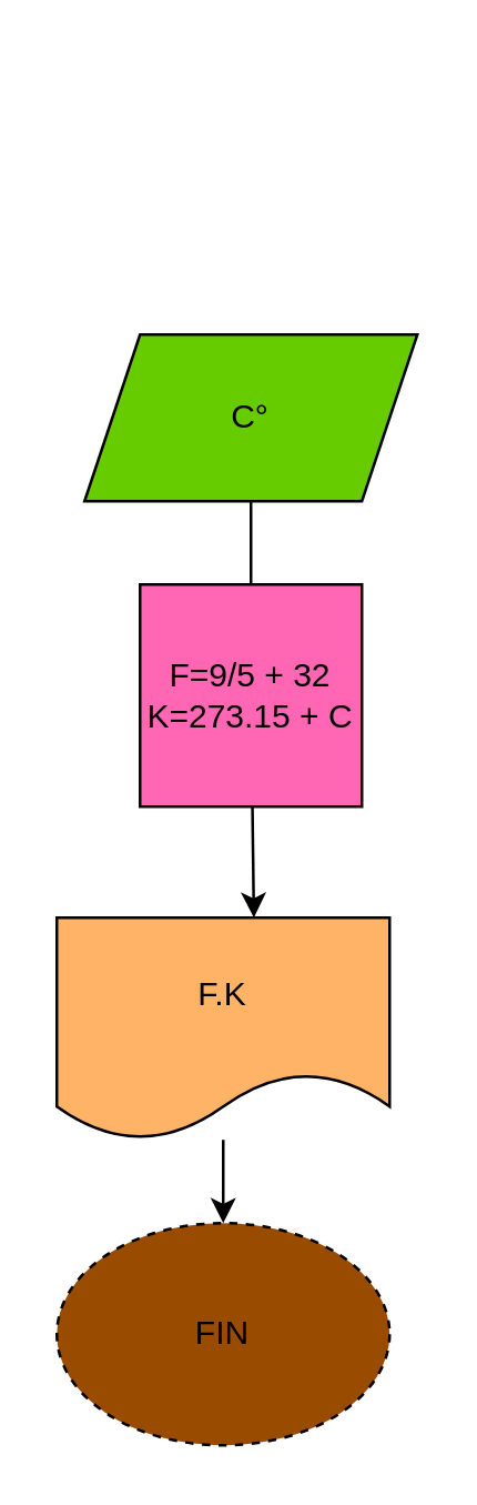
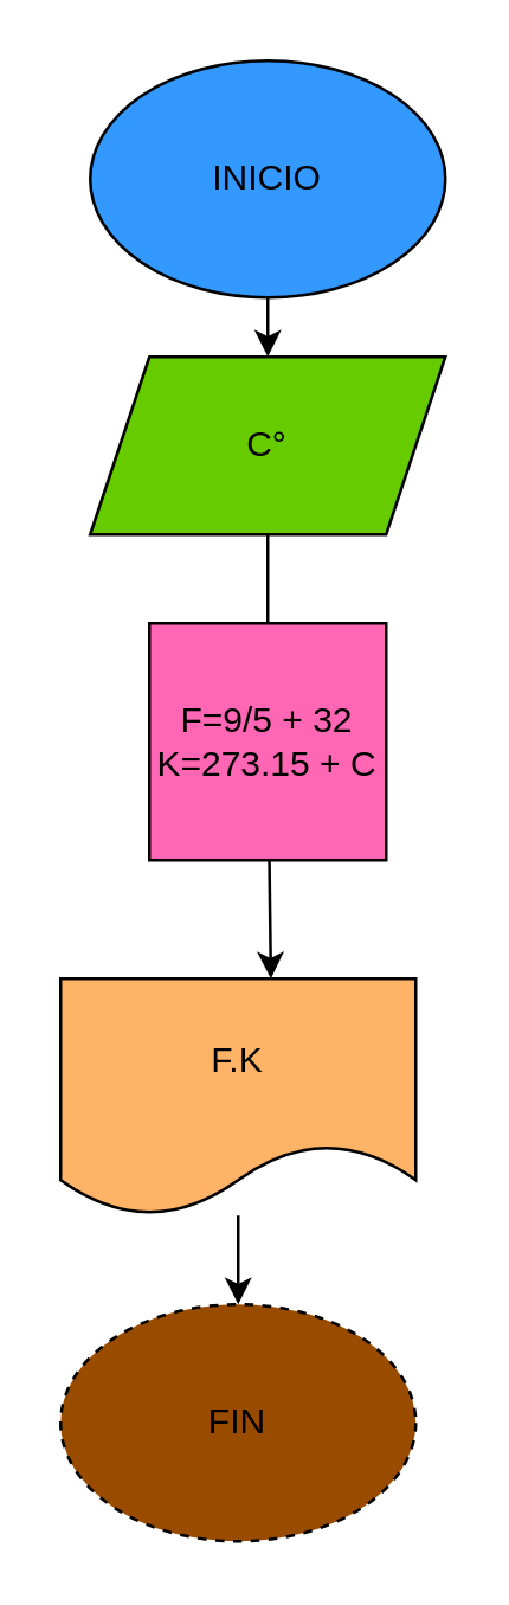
+ <mxCell id="3" value="INICIO" style="ellipse;whiteSpace=wrap;html=1;fillColor=#3399FF;" parent="1" vertex="1"><mxGeometry x="30" y="20" width="120" height="80" as="geometry" /></mxCell>
+ <mxCell id="2" value="" style="edgeStyle=none;html=1;" parent="1" source="3" target="5" edge="1"><mxGeometry relative="1" as="geometry"><mxPoint x="90" y="150" as="targetPoint" /></mxGeometry></mxCell>
